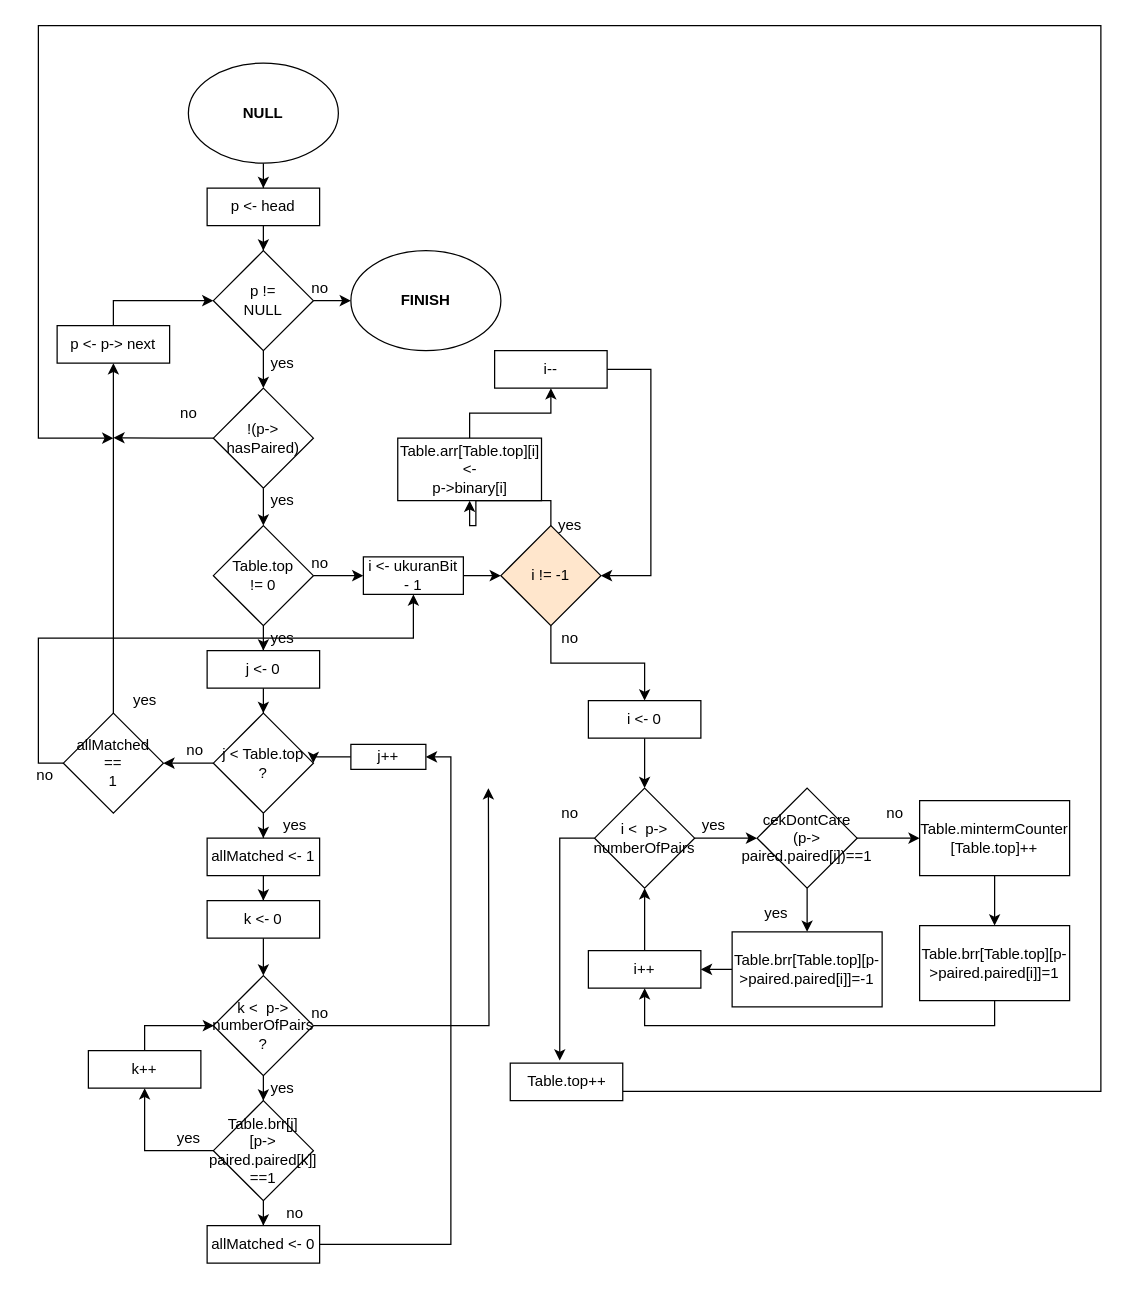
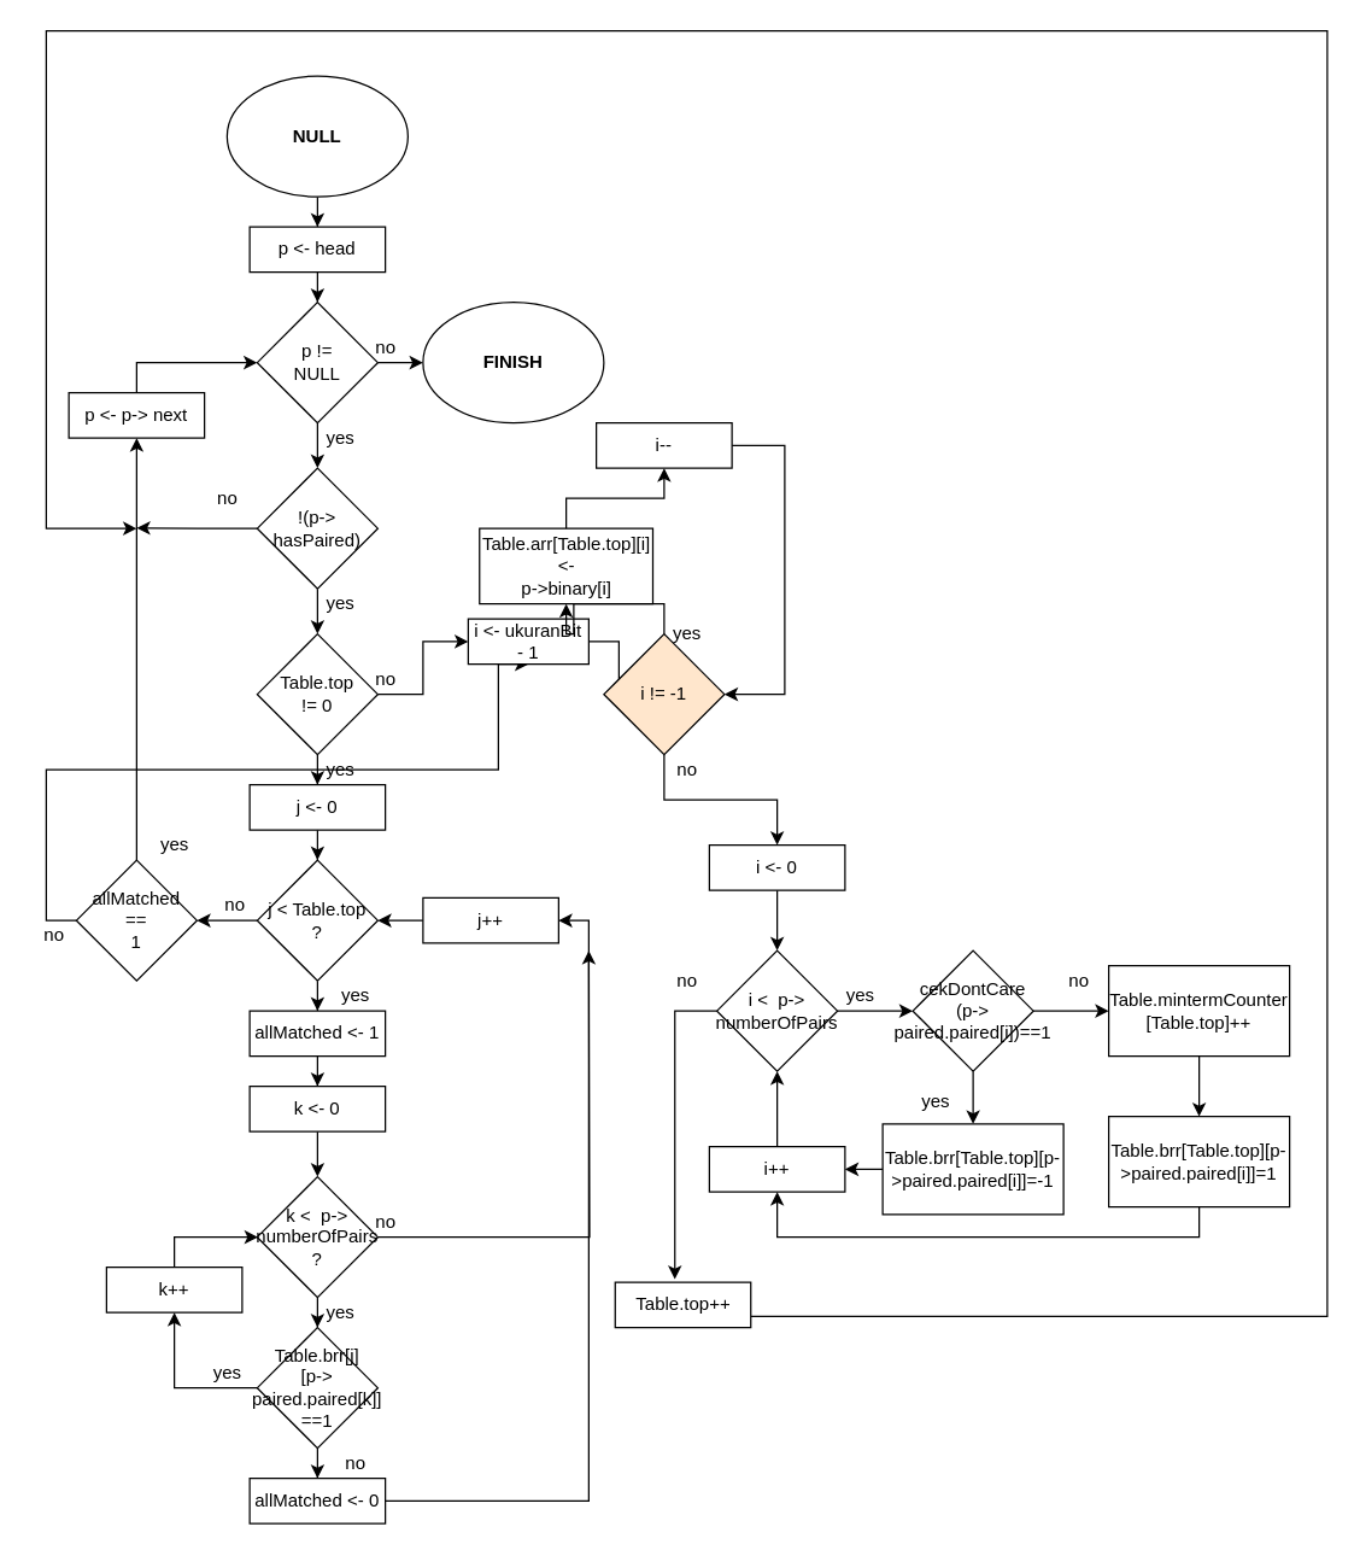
- <mxCell id="47" value="i &amp;lt;- ukuranBit - 1" style="whiteSpace=wrap;html=1;" vertex="1" parent="1"><mxGeometry x="290" y="445" width="80" height="30" as="geometry" /></mxCell>
+ <mxCell id="47" value="i &amp;lt;- ukuranBit - 1" style="whiteSpace=wrap;html=1;" vertex="1" parent="1"><mxGeometry x="310" y="410" width="80" height="30" as="geometry" /></mxCell>
- <mxCell id="36" value="j++" style="whiteSpace=wrap;html=1;" vertex="1" parent="1"><mxGeometry x="280" y="595" width="60" height="20" as="geometry" /></mxCell>
+ <mxCell id="36" value="j++" style="whiteSpace=wrap;html=1;" vertex="1" parent="1"><mxGeometry x="280" y="595" width="90" height="30" as="geometry" /></mxCell>
